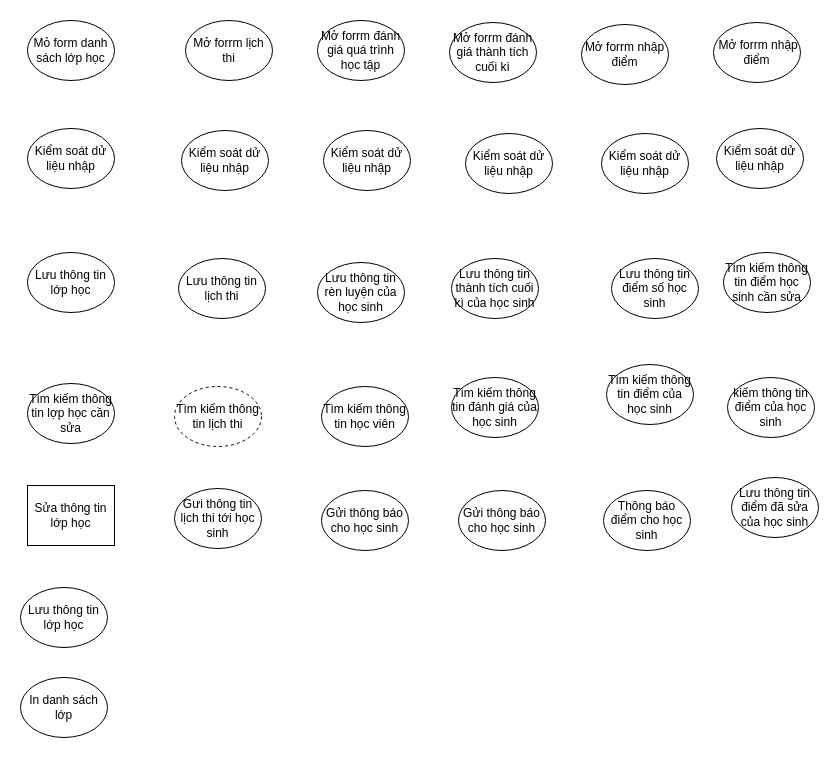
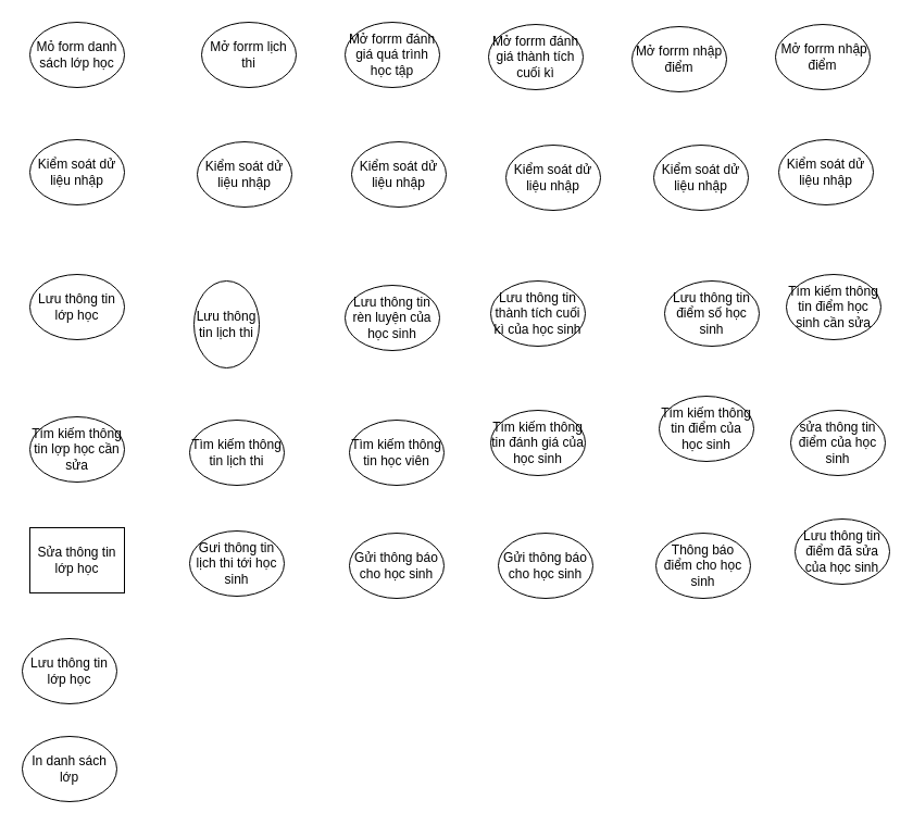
- <mxCell id="14" value="Lưu thông tin lịch thi" style="ellipse;whiteSpace=wrap;html=1;" vertex="1" parent="1"><mxGeometry x="178" y="258" width="87" height="60" as="geometry" /></mxCell>
+ <mxCell id="14" value="Lưu thông tin lịch thi" style="ellipse;whiteSpace=wrap;html=1;" vertex="1" parent="1"><mxGeometry x="178" y="258" width="60" height="80" as="geometry" /></mxCell>
- <mxCell id="32" value="kiếm thông tin điểm của học sinh" style="ellipse;whiteSpace=wrap;html=1;" vertex="1" parent="1"><mxGeometry x="727" y="377" width="87" height="60" as="geometry" /></mxCell>
+ <mxCell id="32" value="sửa thông tin điểm của học sinh" style="ellipse;whiteSpace=wrap;html=1;" vertex="1" parent="1"><mxGeometry x="727" y="377" width="87" height="60" as="geometry" /></mxCell>
- <mxCell id="15" value="Tìm kiếm thông tin lịch thi" style="ellipse;whiteSpace=wrap;html=1;dashed=1;" vertex="1" parent="1"><mxGeometry x="174" y="386" width="87" height="60" as="geometry" /></mxCell>
+ <mxCell id="15" value="Tìm kiếm thông tin lịch thi" style="ellipse;whiteSpace=wrap;html=1;" vertex="1" parent="1"><mxGeometry x="174" y="386" width="87" height="60" as="geometry" /></mxCell>
